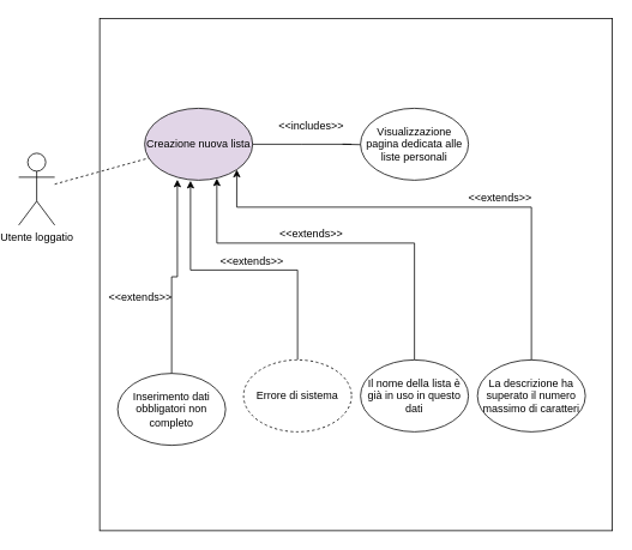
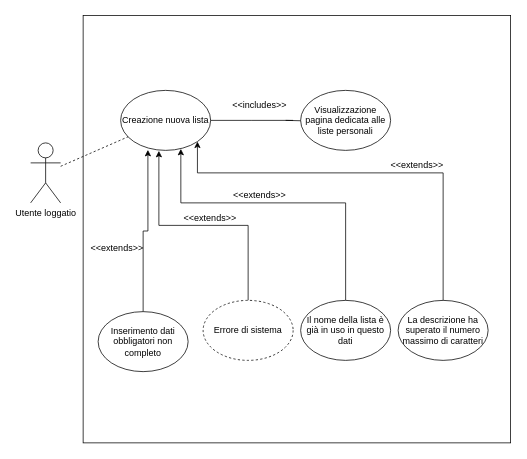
- <mxCell id="5" value="Creazione nuova lista" style="ellipse;whiteSpace=wrap;html=1;fillColor=#e1d5e7;" parent="1" vertex="1"><mxGeometry x="160" y="120" width="120" height="80" as="geometry" /></mxCell>
+ <mxCell id="5" value="Creazione nuova lista" style="ellipse;whiteSpace=wrap;html=1;" parent="1" vertex="1"><mxGeometry x="160" y="120" width="120" height="80" as="geometry" /></mxCell>
- <mxCell id="2" value="Utente loggatio&lt;br&gt;" style="shape=umlActor;verticalLabelPosition=bottom;verticalAlign=top;html=1;outlineConnect=0;" parent="1" vertex="1"><mxGeometry x="20" y="170" width="40" height="80" as="geometry" /></mxCell>
+ <mxCell id="2" value="Utente loggatio&lt;br&gt;" style="shape=umlActor;verticalLabelPosition=bottom;verticalAlign=top;html=1;outlineConnect=0;" parent="1" vertex="1"><mxGeometry x="40" y="190" width="40" height="80" as="geometry" /></mxCell>
